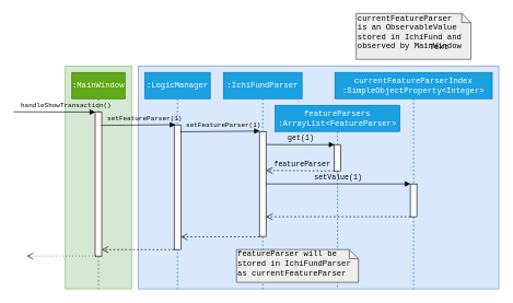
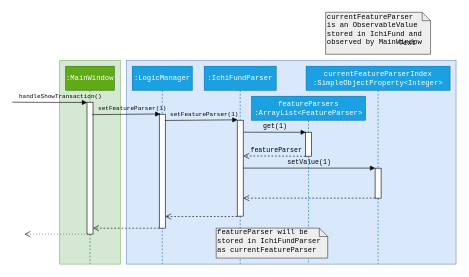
- <mxCell id="26" value="Text" style="text;html=1;resizable=0;points=[];autosize=1;align=left;verticalAlign=top;spacingTop=-4;fontFamily=Courier New;" vertex="1" parent="1"><mxGeometry x="653" y="62" width="40" height="20" as="geometry" /></mxCell>
+ <mxCell id="26" value="Text" style="text;html=1;resizable=0;points=[];autosize=1;align=left;verticalAlign=top;spacingTop=-4;fontFamily=Courier New;" vertex="1" parent="1"><mxGeometry x="663" y="62" width="40" height="20" as="geometry" /></mxCell>
